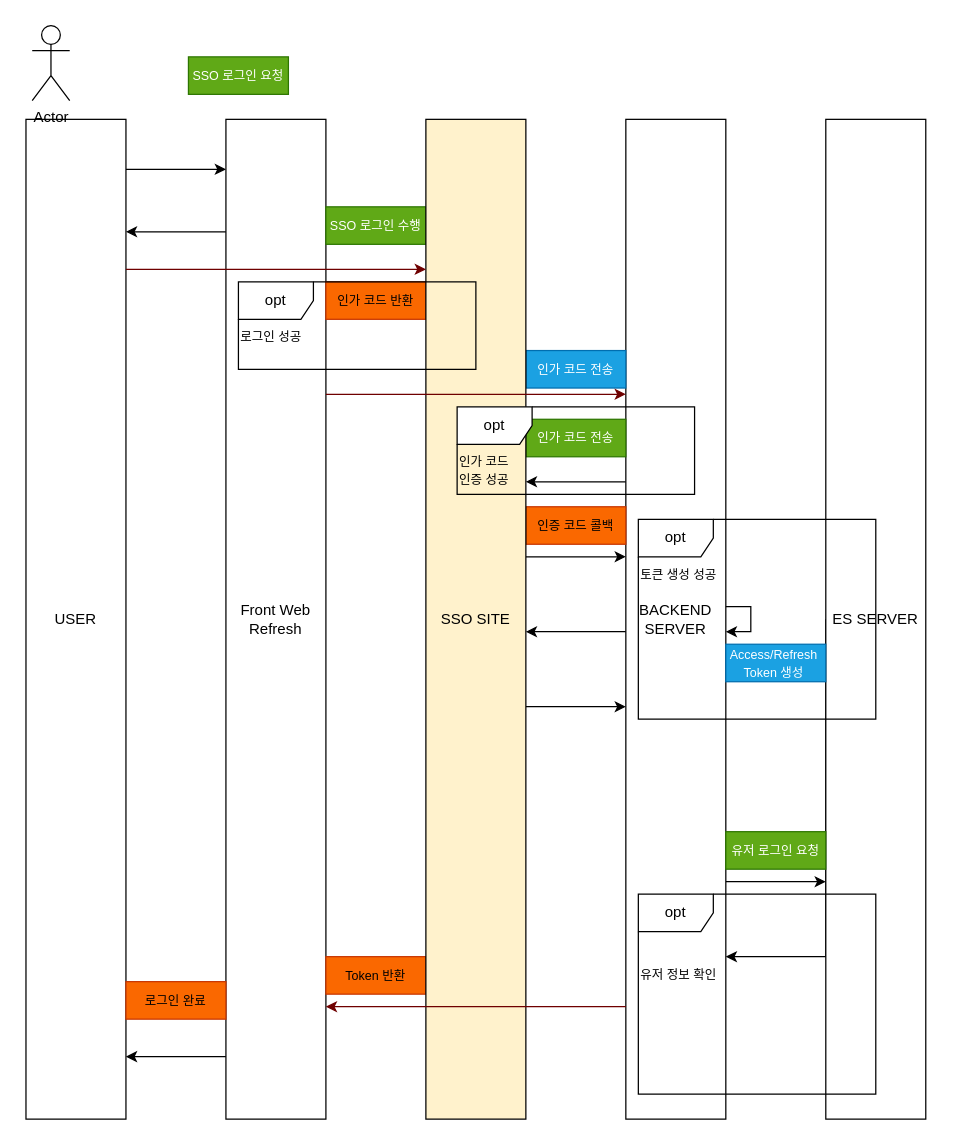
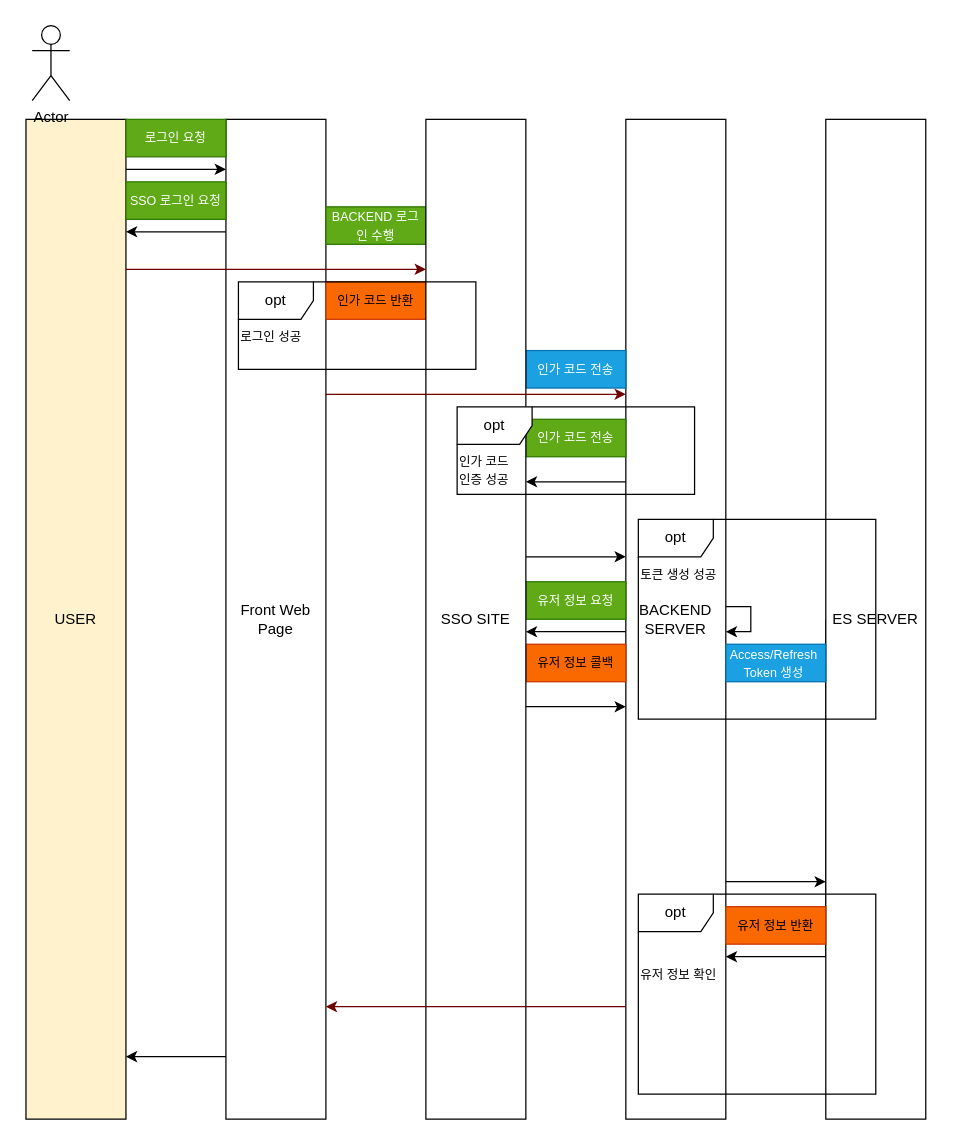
- <mxCell id="16" value="&lt;font style=&quot;font-size: 10px;&quot;&gt;SSO 로그인 요청&lt;/font&gt;" style="text;html=1;align=center;verticalAlign=middle;whiteSpace=wrap;rounded=0;fillColor=#60a917;strokeColor=#2D7600;fontColor=#ffffff;" parent="1" vertex="1"><mxGeometry x="150" y="45" width="80" height="30" as="geometry" /></mxCell>
+ <mxCell id="16" value="&lt;font style=&quot;font-size: 10px;&quot;&gt;SSO 로그인 요청&lt;/font&gt;" style="text;html=1;align=center;verticalAlign=middle;whiteSpace=wrap;rounded=0;fillColor=#60a917;strokeColor=#2D7600;fontColor=#ffffff;" parent="1" vertex="1"><mxGeometry x="100" y="145" width="80" height="30" as="geometry" /></mxCell>
+ <mxCell id="15" value="&lt;font style=&quot;font-size: 10px;&quot;&gt;로그인 요청&lt;/font&gt;" style="text;html=1;align=center;verticalAlign=middle;whiteSpace=wrap;rounded=0;fillColor=#60a917;fontColor=#ffffff;strokeColor=#2D7600;" parent="1" vertex="1"><mxGeometry x="100" y="95" width="80" height="30" as="geometry" /></mxCell>
- <mxCell id="18" value="&lt;span style=&quot;font-size: 10px;&quot;&gt;SSO 로그인 수행&lt;/span&gt;" style="text;html=1;align=center;verticalAlign=middle;whiteSpace=wrap;rounded=0;fillColor=#60a917;fontColor=#ffffff;strokeColor=#2D7600;" parent="1" vertex="1"><mxGeometry x="260" y="165" width="80" height="30" as="geometry" /></mxCell>
+ <mxCell id="18" value="&lt;span style=&quot;font-size: 10px;&quot;&gt;BACKEND 로그인 수행&lt;/span&gt;" style="text;html=1;align=center;verticalAlign=middle;whiteSpace=wrap;rounded=0;fillColor=#60a917;fontColor=#ffffff;strokeColor=#2D7600;" parent="1" vertex="1"><mxGeometry x="260" y="165" width="80" height="30" as="geometry" /></mxCell>
- <mxCell id="22" value="&lt;span style=&quot;font-size: 10px;&quot;&gt;인증 코드 콜백&lt;/span&gt;" style="text;html=1;align=center;verticalAlign=middle;whiteSpace=wrap;rounded=0;fillColor=#fa6800;fontColor=#000000;strokeColor=#C73500;" parent="1" vertex="1"><mxGeometry x="420" y="405" width="80" height="30" as="geometry" /></mxCell>
+ <mxCell id="23" value="&lt;span style=&quot;font-size: 10px;&quot;&gt;유저 정보 요청&lt;/span&gt;" style="text;html=1;align=center;verticalAlign=middle;whiteSpace=wrap;rounded=0;fillColor=#60a917;fontColor=#ffffff;strokeColor=#2D7600;" parent="1" vertex="1"><mxGeometry x="420" y="465" width="80" height="30" as="geometry" /></mxCell>
- <mxCell id="3" value="USER" style="rounded=0;whiteSpace=wrap;html=1;" parent="1" vertex="1"><mxGeometry x="20" y="95" width="80" height="800" as="geometry" /></mxCell>
+ <mxCell id="3" value="USER" style="rounded=0;whiteSpace=wrap;html=1;fillColor=#fff2cc;" parent="1" vertex="1"><mxGeometry x="20" y="95" width="80" height="800" as="geometry" /></mxCell>
- <mxCell id="7" value="Front Web Refresh" style="rounded=0;whiteSpace=wrap;html=1;" parent="1" vertex="1"><mxGeometry x="180" y="95" width="80" height="800" as="geometry" /></mxCell>
+ <mxCell id="7" value="Front Web Page" style="rounded=0;whiteSpace=wrap;html=1;" parent="1" vertex="1"><mxGeometry x="180" y="95" width="80" height="800" as="geometry" /></mxCell>
- <mxCell id="30" value="SSO SITE" style="rounded=0;whiteSpace=wrap;html=1;fillColor=#fff2cc;" parent="1" vertex="1"><mxGeometry x="340" y="95" width="80" height="800" as="geometry" /></mxCell>
+ <mxCell id="30" value="SSO SITE" style="rounded=0;whiteSpace=wrap;html=1;" parent="1" vertex="1"><mxGeometry x="340" y="95" width="80" height="800" as="geometry" /></mxCell>
+ <mxCell id="24" value="&lt;span style=&quot;font-size: 10px;&quot;&gt;유저 정보 콜백&lt;/span&gt;" style="text;html=1;align=center;verticalAlign=middle;whiteSpace=wrap;rounded=0;fillColor=#fa6800;fontColor=#000000;strokeColor=#C73500;" parent="1" vertex="1"><mxGeometry x="420" y="515" width="80" height="30" as="geometry" /></mxCell>
- <mxCell id="25" value="&lt;span style=&quot;font-size: 10px;&quot;&gt;유저 로그인 요청&lt;br&gt;&lt;/span&gt;" style="text;html=1;align=center;verticalAlign=middle;whiteSpace=wrap;rounded=0;fillColor=#60a917;fontColor=#ffffff;strokeColor=#2D7600;" parent="1" vertex="1"><mxGeometry x="580" y="665" width="80" height="30" as="geometry" /></mxCell>
+ <mxCell id="42" value="&lt;span style=&quot;font-size: 10px;&quot;&gt;유저 정보 반환&lt;/span&gt;" style="text;html=1;align=center;verticalAlign=middle;whiteSpace=wrap;rounded=0;fillColor=#fa6800;fontColor=#000000;strokeColor=#C73500;" vertex="1" parent="1"><mxGeometry x="580" y="725" width="80" height="30" as="geometry" /></mxCell>
- <mxCell id="27" value="&lt;span style=&quot;font-size: 10px;&quot;&gt;Token 반환&lt;/span&gt;" style="text;html=1;align=center;verticalAlign=middle;whiteSpace=wrap;rounded=0;fillColor=#fa6800;fontColor=#000000;strokeColor=#C73500;" parent="1" vertex="1"><mxGeometry x="260" y="765" width="80" height="30" as="geometry" /></mxCell>
- <mxCell id="28" value="&lt;span style=&quot;font-size: 10px;&quot;&gt;로그인 완료&lt;/span&gt;" style="text;html=1;align=center;verticalAlign=middle;whiteSpace=wrap;rounded=0;fillColor=#fa6800;fontColor=#000000;strokeColor=#C73500;" parent="1" vertex="1"><mxGeometry x="100" y="785" width="80" height="30" as="geometry" /></mxCell>
